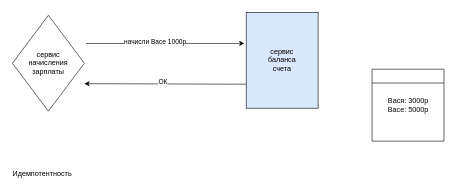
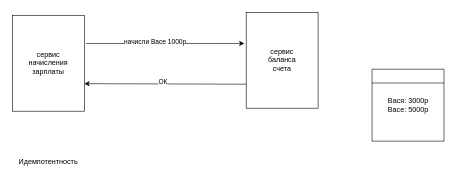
- <mxCell id="3" value="сервис&lt;br&gt;баланса&lt;br&gt;счета" style="rounded=0;whiteSpace=wrap;html=1;fillColor=#dae8fc;" parent="1" vertex="1"><mxGeometry x="410" y="20" width="120" height="160" as="geometry" /></mxCell>
+ <mxCell id="3" value="сервис&lt;br&gt;баланса&lt;br&gt;счета" style="rounded=0;whiteSpace=wrap;html=1;" parent="1" vertex="1"><mxGeometry x="410" y="20" width="120" height="160" as="geometry" /></mxCell>
- <mxCell id="2" value="сервис&lt;br&gt;начисления&lt;br&gt;зарплаты" style="rhombus;whiteSpace=wrap;html=1;" parent="1" vertex="1"><mxGeometry x="20" y="25" width="120" height="160" as="geometry" /></mxCell>
+ <mxCell id="2" value="сервис&lt;br&gt;начисления&lt;br&gt;зарплаты" style="rounded=0;whiteSpace=wrap;html=1;" parent="1" vertex="1"><mxGeometry x="20" y="25" width="120" height="160" as="geometry" /></mxCell>
- <mxCell id="10" value="Идемпотентность" style="text;html=1;strokeColor=none;fillColor=none;align=center;verticalAlign=middle;whiteSpace=wrap;rounded=0;" vertex="1" parent="1"><mxGeometry x="40" y="275" width="60" height="30" as="geometry" /></mxCell>
+ <mxCell id="10" value="Идемпотентность" style="text;html=1;strokeColor=none;fillColor=none;align=center;verticalAlign=middle;whiteSpace=wrap;rounded=0;" vertex="1" parent="1"><mxGeometry x="50" y="255" width="60" height="30" as="geometry" /></mxCell>
